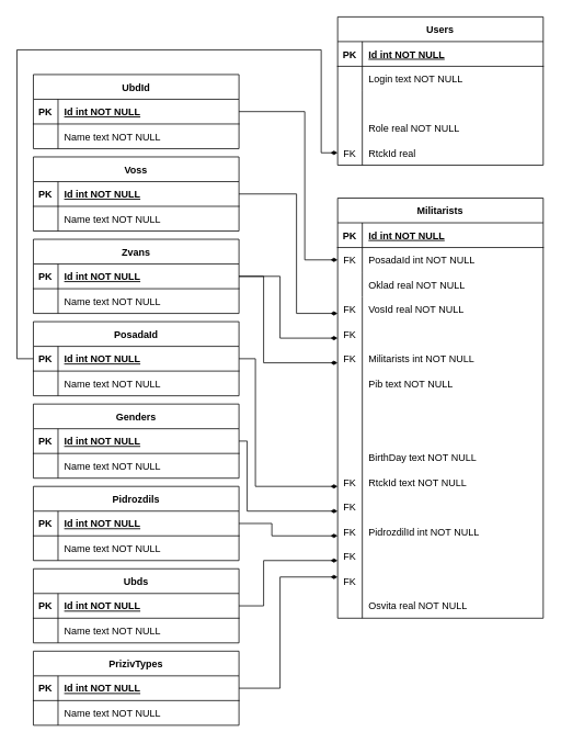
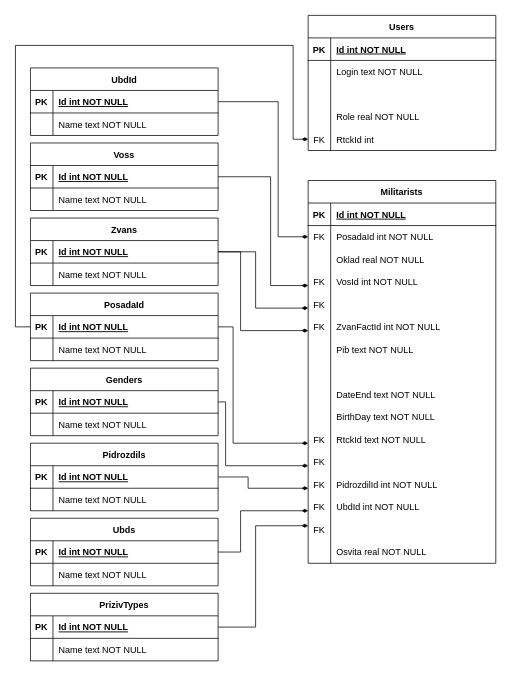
- <mxCell id="109" value="RtckId real" style="shape=partialRectangle;overflow=hidden;connectable=0;fillColor=none;top=0;left=0;bottom=0;right=0;align=left;spacingLeft=6;" parent="107" vertex="1"><mxGeometry x="30" width="220" height="30" as="geometry"><mxRectangle width="220" height="30" as="alternateBounds" /></mxGeometry></mxCell>
+ <mxCell id="109" value="RtckId int" style="shape=partialRectangle;overflow=hidden;connectable=0;fillColor=none;top=0;left=0;bottom=0;right=0;align=left;spacingLeft=6;" parent="107" vertex="1"><mxGeometry x="30" width="220" height="30" as="geometry"><mxRectangle width="220" height="30" as="alternateBounds" /></mxGeometry></mxCell>
- <mxCell id="19" value="VosId real NOT NULL" style="shape=partialRectangle;overflow=hidden;connectable=0;fillColor=none;top=0;left=0;bottom=0;right=0;align=left;spacingLeft=6;" parent="1" vertex="1"><mxGeometry x="440" y="360" width="220" height="30" as="geometry"><mxRectangle width="220" height="30" as="alternateBounds" /></mxGeometry></mxCell>
+ <mxCell id="19" value="VosId int NOT NULL" style="shape=partialRectangle;overflow=hidden;connectable=0;fillColor=none;top=0;left=0;bottom=0;right=0;align=left;spacingLeft=6;" parent="1" vertex="1"><mxGeometry x="440" y="360" width="220" height="30" as="geometry"><mxRectangle width="220" height="30" as="alternateBounds" /></mxGeometry></mxCell>
- <mxCell id="20" value="Militarists int NOT NULL" style="shape=partialRectangle;overflow=hidden;connectable=0;fillColor=none;top=0;left=0;bottom=0;right=0;align=left;spacingLeft=6;" parent="1" vertex="1"><mxGeometry x="440" y="420" width="220" height="30" as="geometry"><mxRectangle width="220" height="30" as="alternateBounds" /></mxGeometry></mxCell>
+ <mxCell id="20" value="ZvanFactId int NOT NULL" style="shape=partialRectangle;overflow=hidden;connectable=0;fillColor=none;top=0;left=0;bottom=0;right=0;align=left;spacingLeft=6;" parent="1" vertex="1"><mxGeometry x="440" y="420" width="220" height="30" as="geometry"><mxRectangle width="220" height="30" as="alternateBounds" /></mxGeometry></mxCell>
+ <mxCell id="22" value="DateEnd text NOT NULL" style="shape=partialRectangle;overflow=hidden;connectable=0;fillColor=none;top=0;left=0;bottom=0;right=0;align=left;spacingLeft=6;" parent="1" vertex="1"><mxGeometry x="440" y="510" width="220" height="30" as="geometry"><mxRectangle width="220" height="30" as="alternateBounds" /></mxGeometry></mxCell>
+ <mxCell id="26" value="UbdId int NOT NULL" style="shape=partialRectangle;overflow=hidden;connectable=0;fillColor=none;top=0;left=0;bottom=0;right=0;align=left;spacingLeft=6;" parent="1" vertex="1"><mxGeometry x="440" y="660" width="220" height="30" as="geometry"><mxRectangle width="220" height="30" as="alternateBounds" /></mxGeometry></mxCell>
